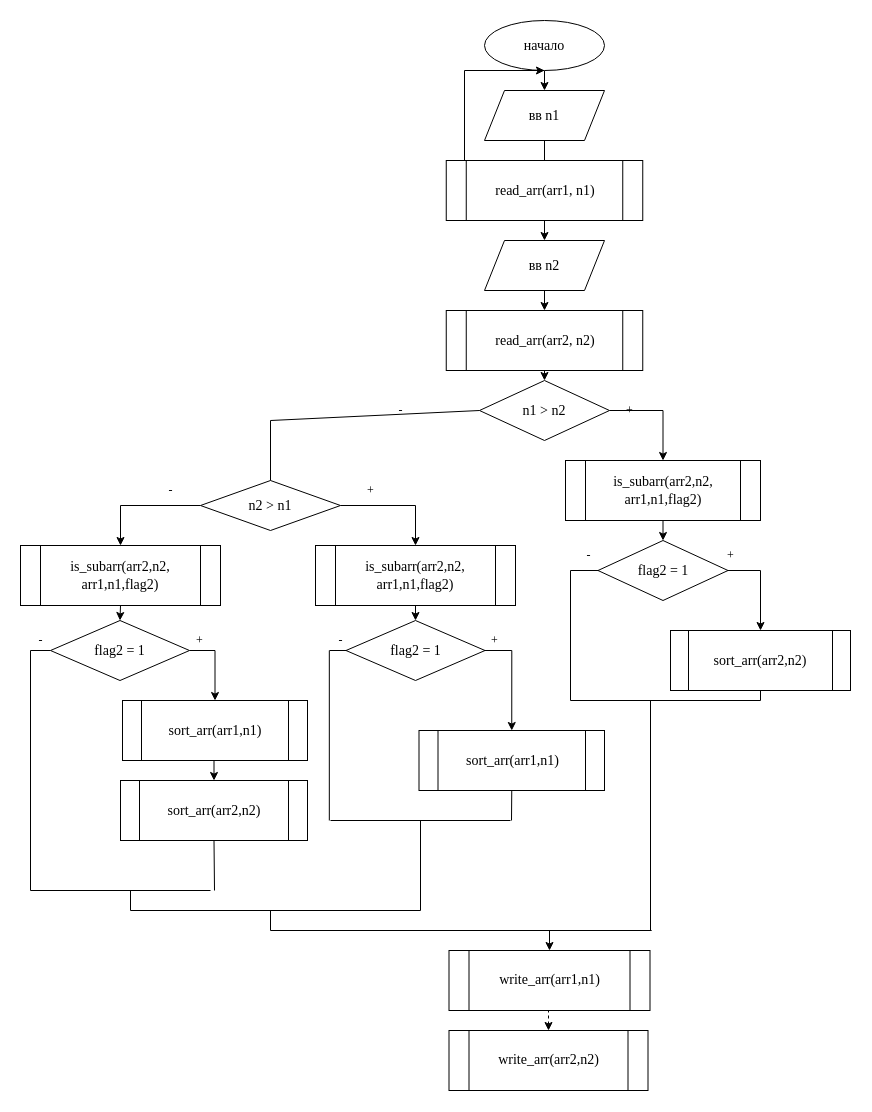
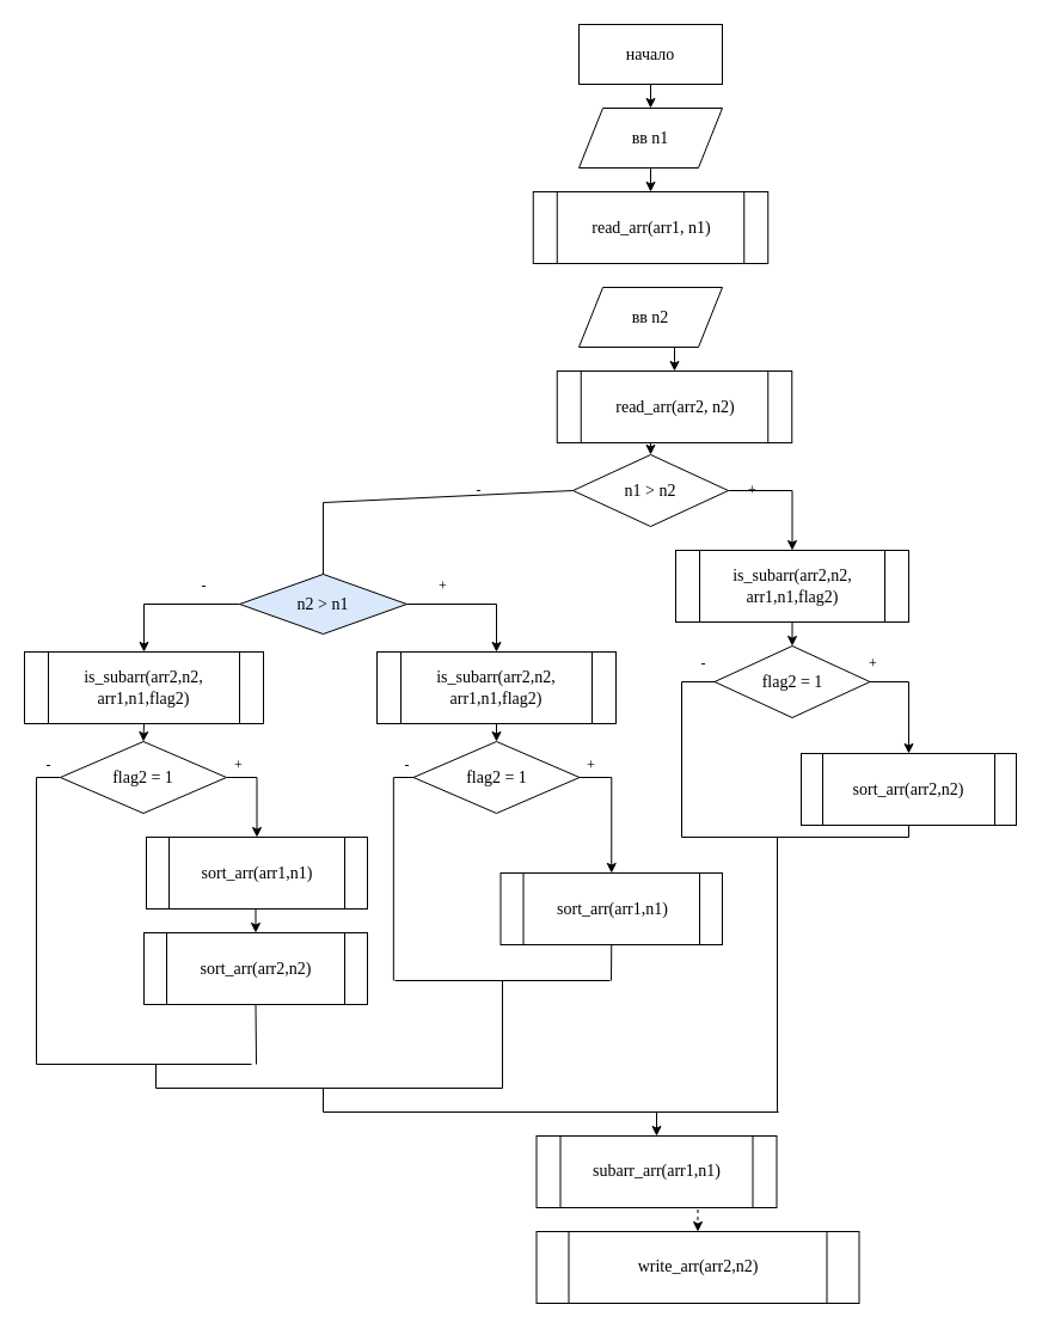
- <mxCell id="3" value="&lt;font face=&quot;Lucida Console&quot; style=&quot;font-size: 14px;&quot;&gt;начало&lt;/font&gt;" style="ellipse;whiteSpace=wrap;html=1;fontSize=14;" parent="1" vertex="1"><mxGeometry x="484" width="120" height="50" as="geometry" y="20" /></mxCell>
+ <mxCell id="3" value="&lt;font face=&quot;Lucida Console&quot; style=&quot;font-size: 14px;&quot;&gt;начало&lt;/font&gt;" style="whiteSpace=wrap;html=1;fontSize=14;rounded=0;" parent="1" vertex="1"><mxGeometry x="484" width="120" height="50" as="geometry" y="20" /></mxCell>
- <mxCell id="4" style="edgeStyle=orthogonalEdgeStyle;rounded=0;orthogonalLoop=1;jettySize=auto;html=1;exitX=0.5;exitY=1;exitDx=0;exitDy=0;" parent="1" source="5" target="3" edge="1"><mxGeometry relative="1" as="geometry" /></mxCell>
+ <mxCell id="4" style="edgeStyle=orthogonalEdgeStyle;rounded=0;orthogonalLoop=1;jettySize=auto;html=1;exitX=0.5;exitY=1;exitDx=0;exitDy=0;entryX=0.5;entryY=0;entryDx=0;entryDy=0;" parent="1" source="5" target="7" edge="1"><mxGeometry relative="1" as="geometry" /></mxCell>
- <mxCell id="6" style="edgeStyle=orthogonalEdgeStyle;rounded=0;orthogonalLoop=1;jettySize=auto;html=1;exitX=0.5;exitY=1;exitDx=0;exitDy=0;entryX=0.5;entryY=0;entryDx=0;entryDy=0;" parent="1" source="7" target="9" edge="1"><mxGeometry relative="1" as="geometry" /></mxCell>
- <mxCell id="11" value="&lt;font face=&quot;Lucida Console&quot; style=&quot;font-size: 14px&quot;&gt;read_arr(arr2, n2)&lt;/font&gt;" style="shape=process;whiteSpace=wrap;html=1;backgroundOutline=1;fontSize=14;" parent="1" vertex="1"><mxGeometry x="445.75" y="310" width="196.5" height="60" as="geometry" /></mxCell>
+ <mxCell id="11" value="&lt;font face=&quot;Lucida Console&quot; style=&quot;font-size: 14px&quot;&gt;read_arr(arr2, n2)&lt;/font&gt;" style="shape=process;whiteSpace=wrap;html=1;backgroundOutline=1;fontSize=14;" parent="1" vertex="1"><mxGeometry x="465.75" y="310" width="196.5" height="60" as="geometry" /></mxCell>
- <mxCell id="28" value="&lt;font face=&quot;Lucida Console&quot; style=&quot;font-size: 14px;&quot;&gt;n2 &amp;gt; n1&lt;/font&gt;" style="rhombus;whiteSpace=wrap;html=1;fontSize=14;" parent="1" vertex="1"><mxGeometry x="200" y="480" width="140" height="50" as="geometry" /></mxCell>
+ <mxCell id="28" value="&lt;font face=&quot;Lucida Console&quot; style=&quot;font-size: 14px;&quot;&gt;n2 &amp;gt; n1&lt;/font&gt;" style="rhombus;whiteSpace=wrap;html=1;fontSize=14;fillColor=#dae8fc;" parent="1" vertex="1"><mxGeometry x="200" y="480" width="140" height="50" as="geometry" /></mxCell>
- <mxCell id="68" value="write_arr(arr1,n1)" style="shape=process;whiteSpace=wrap;html=1;backgroundOutline=1;fontFamily=Lucida Console;fontSize=14;" parent="1" vertex="1"><mxGeometry x="448.5" y="950" width="201" height="60" as="geometry" /></mxCell>
+ <mxCell id="68" value="subarr_arr(arr1,n1)" style="shape=process;whiteSpace=wrap;html=1;backgroundOutline=1;fontFamily=Lucida Console;fontSize=14;" parent="1" vertex="1"><mxGeometry x="448.5" y="950" width="201" height="60" as="geometry" /></mxCell>
- <mxCell id="69" value="write_arr(arr2,n2)" style="shape=process;whiteSpace=wrap;html=1;backgroundOutline=1;fontFamily=Lucida Console;fontSize=14;" parent="1" vertex="1"><mxGeometry x="448.5" y="1030" width="199" height="60" as="geometry" /></mxCell>
+ <mxCell id="69" value="write_arr(arr2,n2)" style="shape=process;whiteSpace=wrap;html=1;backgroundOutline=1;fontFamily=Lucida Console;fontSize=14;" parent="1" vertex="1"><mxGeometry x="448.5" y="1030" width="270" height="60" as="geometry" /></mxCell>
